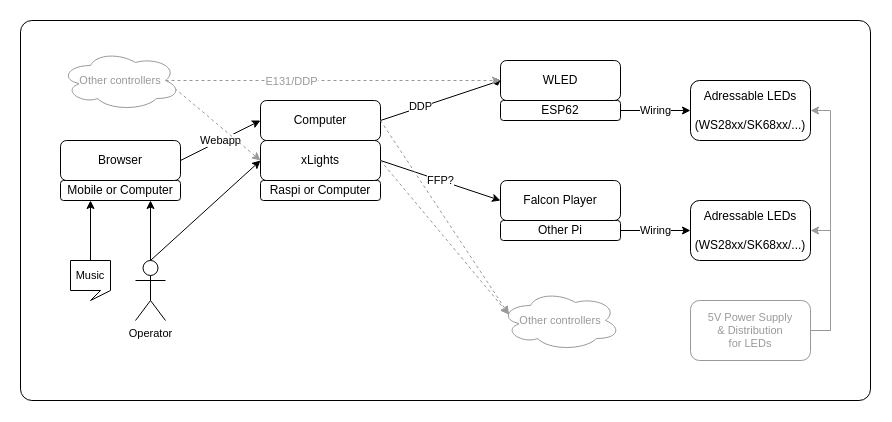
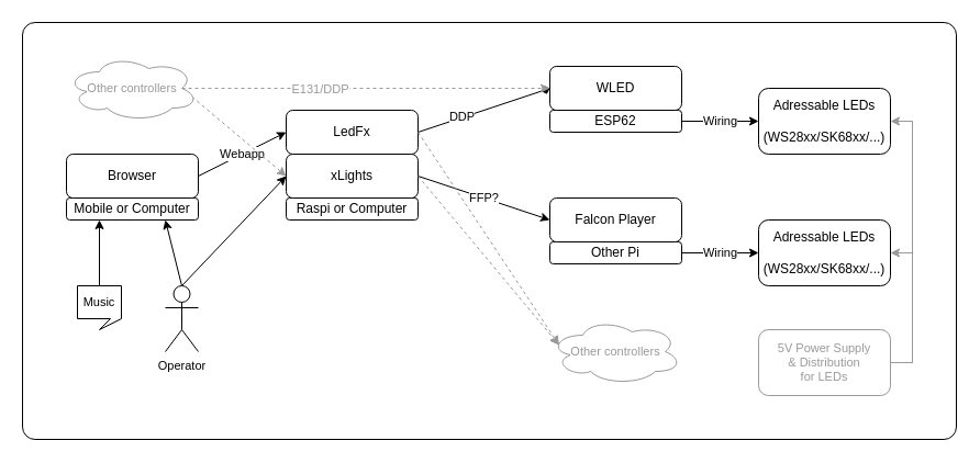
- <mxCell id="14" value="Computer" style="rounded=1;whiteSpace=wrap;html=1;" vertex="1" parent="1"><mxGeometry x="260" y="100" width="120" height="40" as="geometry" /></mxCell>
+ <mxCell id="14" value="LedFx" style="rounded=1;whiteSpace=wrap;html=1;" vertex="1" parent="1"><mxGeometry x="260" y="100" width="120" height="40" as="geometry" /></mxCell>
- <mxCell id="25" value="Operator" style="shape=umlActor;verticalLabelPosition=bottom;verticalAlign=top;html=1;outlineConnect=0;fontFamily=Helvetica;fontSize=11;fontColor=default;labelBackgroundColor=default;" vertex="1" parent="1"><mxGeometry x="135" y="260" width="30" height="60" as="geometry" /></mxCell>
+ <mxCell id="25" value="Operator" style="shape=umlActor;verticalLabelPosition=bottom;verticalAlign=top;html=1;outlineConnect=0;fontFamily=Helvetica;fontSize=11;fontColor=default;labelBackgroundColor=default;" vertex="1" parent="1"><mxGeometry x="150" y="260" width="30" height="60" as="geometry" /></mxCell>
